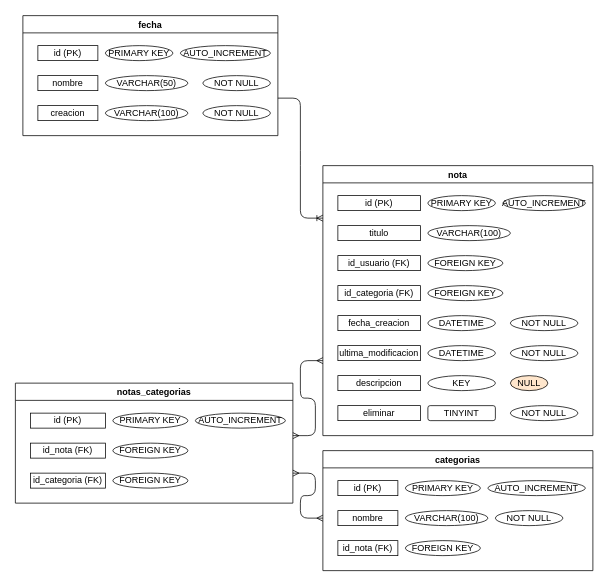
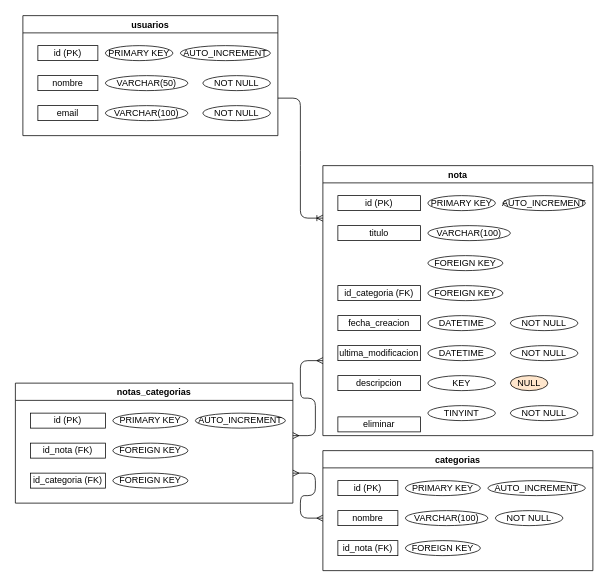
- <mxCell id="2" value="fecha" style="swimlane;" vertex="1" parent="1"><mxGeometry x="30" y="20" width="340" height="160" as="geometry" /></mxCell>
+ <mxCell id="2" value="usuarios" style="swimlane;" vertex="1" parent="1"><mxGeometry x="30" y="20" width="340" height="160" as="geometry" /></mxCell>
- <mxCell id="5" value="creacion" style="rounded=0;whiteSpace=wrap;html=1;" vertex="1" parent="2"><mxGeometry x="20" y="120" width="80" height="20" as="geometry" /></mxCell>
+ <mxCell id="5" value="email" style="rounded=0;whiteSpace=wrap;html=1;" vertex="1" parent="2"><mxGeometry x="20" y="120" width="80" height="20" as="geometry" /></mxCell>
- <mxCell id="15" value="id_usuario (FK)" style="rounded=0;whiteSpace=wrap;html=1;" vertex="1" parent="12"><mxGeometry x="20" y="120" width="110" height="20" as="geometry" /></mxCell>
- <mxCell id="20" value="eliminar" style="rounded=0;whiteSpace=wrap;html=1;" vertex="1" parent="12"><mxGeometry x="20" y="320" width="110" height="20" as="geometry" /></mxCell>
+ <mxCell id="20" value="eliminar" style="rounded=0;whiteSpace=wrap;html=1;" vertex="1" parent="12"><mxGeometry x="20" y="335" width="110" height="20" as="geometry" /></mxCell>
- <mxCell id="24" value="TINYINT" style="whiteSpace=wrap;html=1;align=center;rounded=1;" vertex="1" parent="12"><mxGeometry x="140" y="320" width="90" height="20" as="geometry" /></mxCell>
+ <mxCell id="24" value="TINYINT" style="ellipse;whiteSpace=wrap;html=1;align=center;" vertex="1" parent="12"><mxGeometry x="140" y="320" width="90" height="20" as="geometry" /></mxCell>
